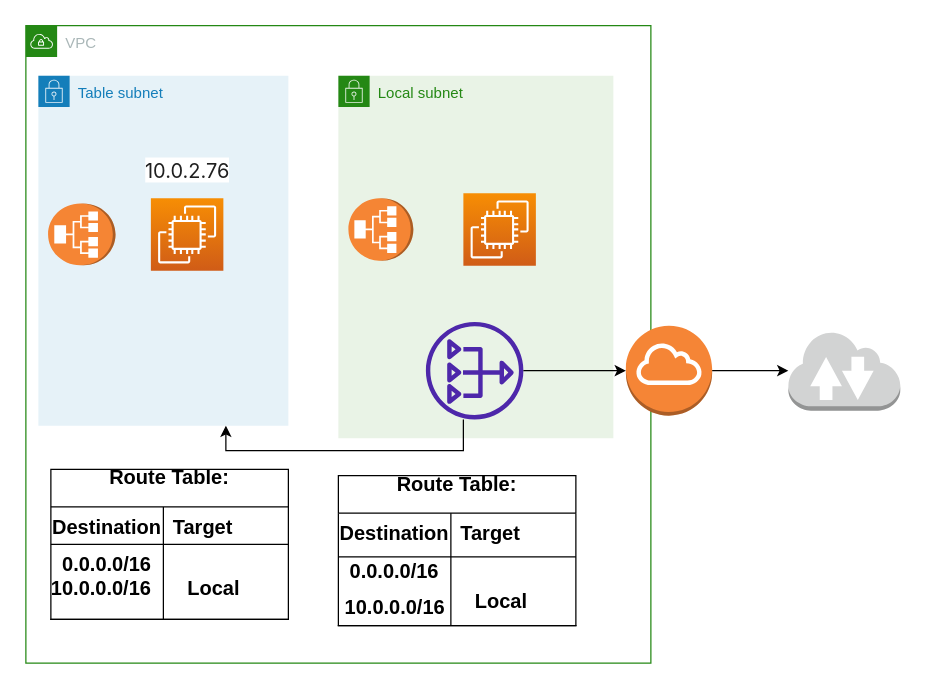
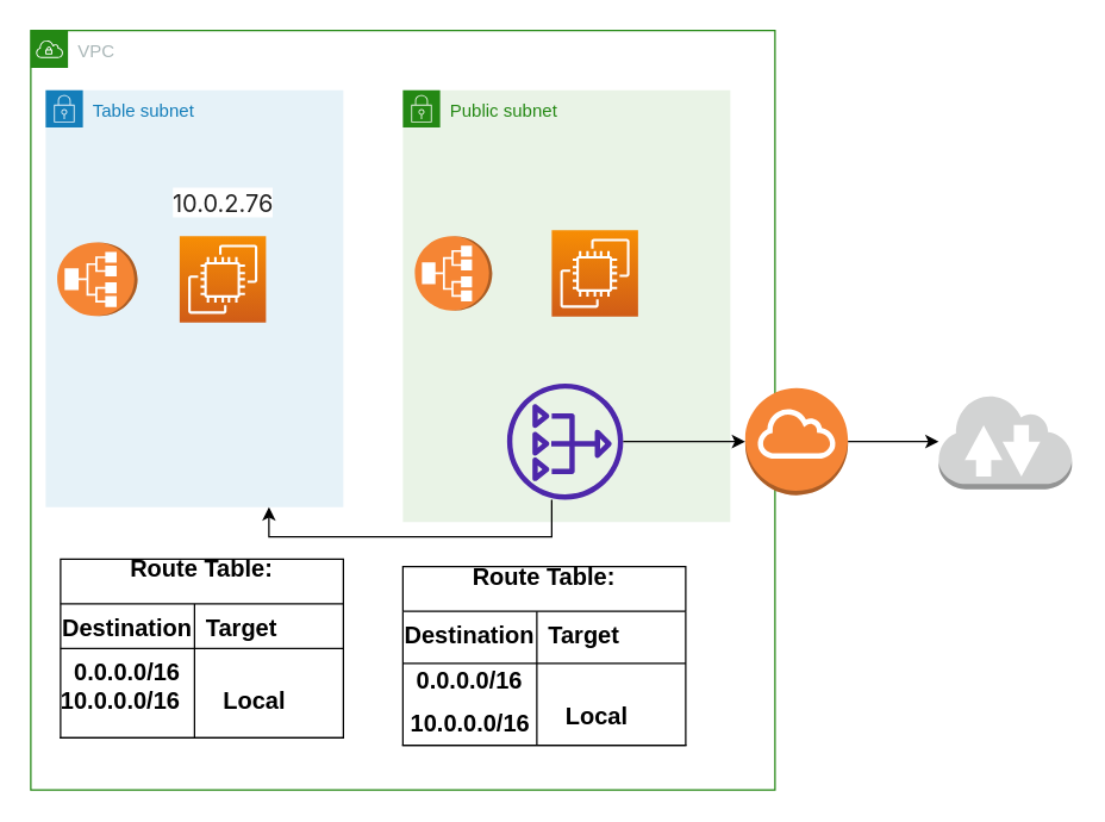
- <mxCell id="7" value="Local subnet" style="points=[[0,0],[0.25,0],[0.5,0],[0.75,0],[1,0],[1,0.25],[1,0.5],[1,0.75],[1,1],[0.75,1],[0.5,1],[0.25,1],[0,1],[0,0.75],[0,0.5],[0,0.25]];outlineConnect=0;gradientColor=none;html=1;whiteSpace=wrap;fontSize=12;fontStyle=0;container=1;pointerEvents=0;collapsible=0;recursiveResize=0;shape=mxgraph.aws4.group;grIcon=mxgraph.aws4.group_security_group;grStroke=0;strokeColor=#248814;fillColor=#E9F3E6;verticalAlign=top;align=left;spacingLeft=30;fontColor=#248814;dashed=0;" parent="2" vertex="1"><mxGeometry x="250" y="40" width="220" height="290" as="geometry" /></mxCell>
+ <mxCell id="7" value="Public subnet" style="points=[[0,0],[0.25,0],[0.5,0],[0.75,0],[1,0],[1,0.25],[1,0.5],[1,0.75],[1,1],[0.75,1],[0.5,1],[0.25,1],[0,1],[0,0.75],[0,0.5],[0,0.25]];outlineConnect=0;gradientColor=none;html=1;whiteSpace=wrap;fontSize=12;fontStyle=0;container=1;pointerEvents=0;collapsible=0;recursiveResize=0;shape=mxgraph.aws4.group;grIcon=mxgraph.aws4.group_security_group;grStroke=0;strokeColor=#248814;fillColor=#E9F3E6;verticalAlign=top;align=left;spacingLeft=30;fontColor=#248814;dashed=0;" parent="2" vertex="1"><mxGeometry x="250" y="40" width="220" height="290" as="geometry" /></mxCell>
